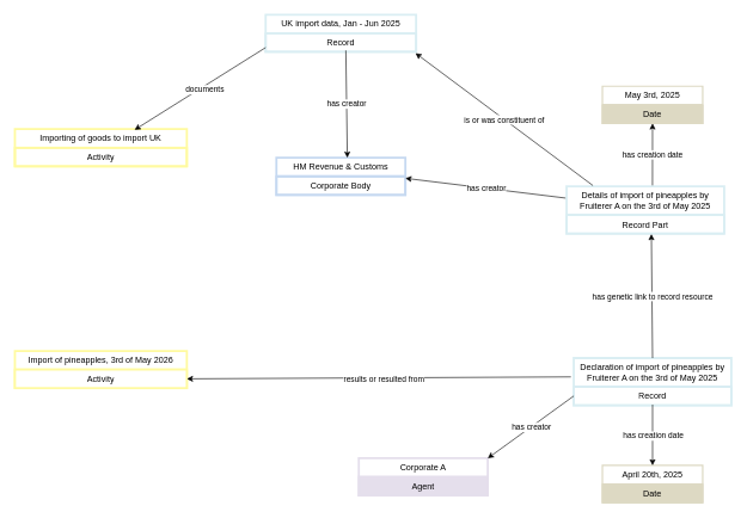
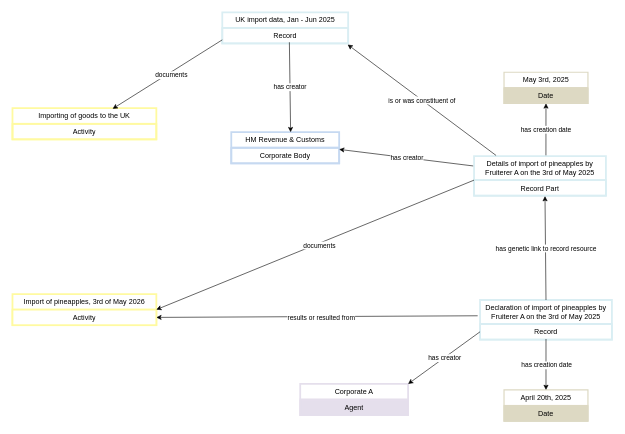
- <mxCell id="8" value="Importing of goods to import UK" style="swimlane;fontStyle=0;childLayout=stackLayout;horizontal=1;startSize=26;strokeColor=#FFFAA0;strokeWidth=3;fillColor=none;horizontalStack=0;resizeParent=1;resizeParentMax=0;resizeLast=0;collapsible=1;marginBottom=0;whiteSpace=wrap;html=1;" parent="1" vertex="1"><mxGeometry x="20" y="180" width="240" height="52" as="geometry" /></mxCell>
+ <mxCell id="8" value="Importing of goods to the UK" style="swimlane;fontStyle=0;childLayout=stackLayout;horizontal=1;startSize=26;strokeColor=#FFFAA0;strokeWidth=3;fillColor=none;horizontalStack=0;resizeParent=1;resizeParentMax=0;resizeLast=0;collapsible=1;marginBottom=0;whiteSpace=wrap;html=1;" parent="1" vertex="1"><mxGeometry x="20" y="180" width="240" height="52" as="geometry" /></mxCell>
+ <mxCell id="26" value="" style="endArrow=classic;html=1;rounded=0;exitX=0;exitY=0;exitDx=0;exitDy=0;exitPerimeter=0;entryX=1;entryY=0.5;entryDx=0;entryDy=0;" parent="1" source="15" target="24" edge="1"><mxGeometry relative="1" as="geometry"><mxPoint x="553" y="382" as="sourcePoint" /><mxPoint x="370" y="477" as="targetPoint" /></mxGeometry></mxCell>
+ <mxCell id="27" value="documents" style="edgeLabel;resizable=0;html=1;;align=center;verticalAlign=middle;" parent="26" connectable="0" vertex="1"><mxGeometry relative="1" as="geometry"><mxPoint x="6" y="1" as="offset" /></mxGeometry></mxCell>
